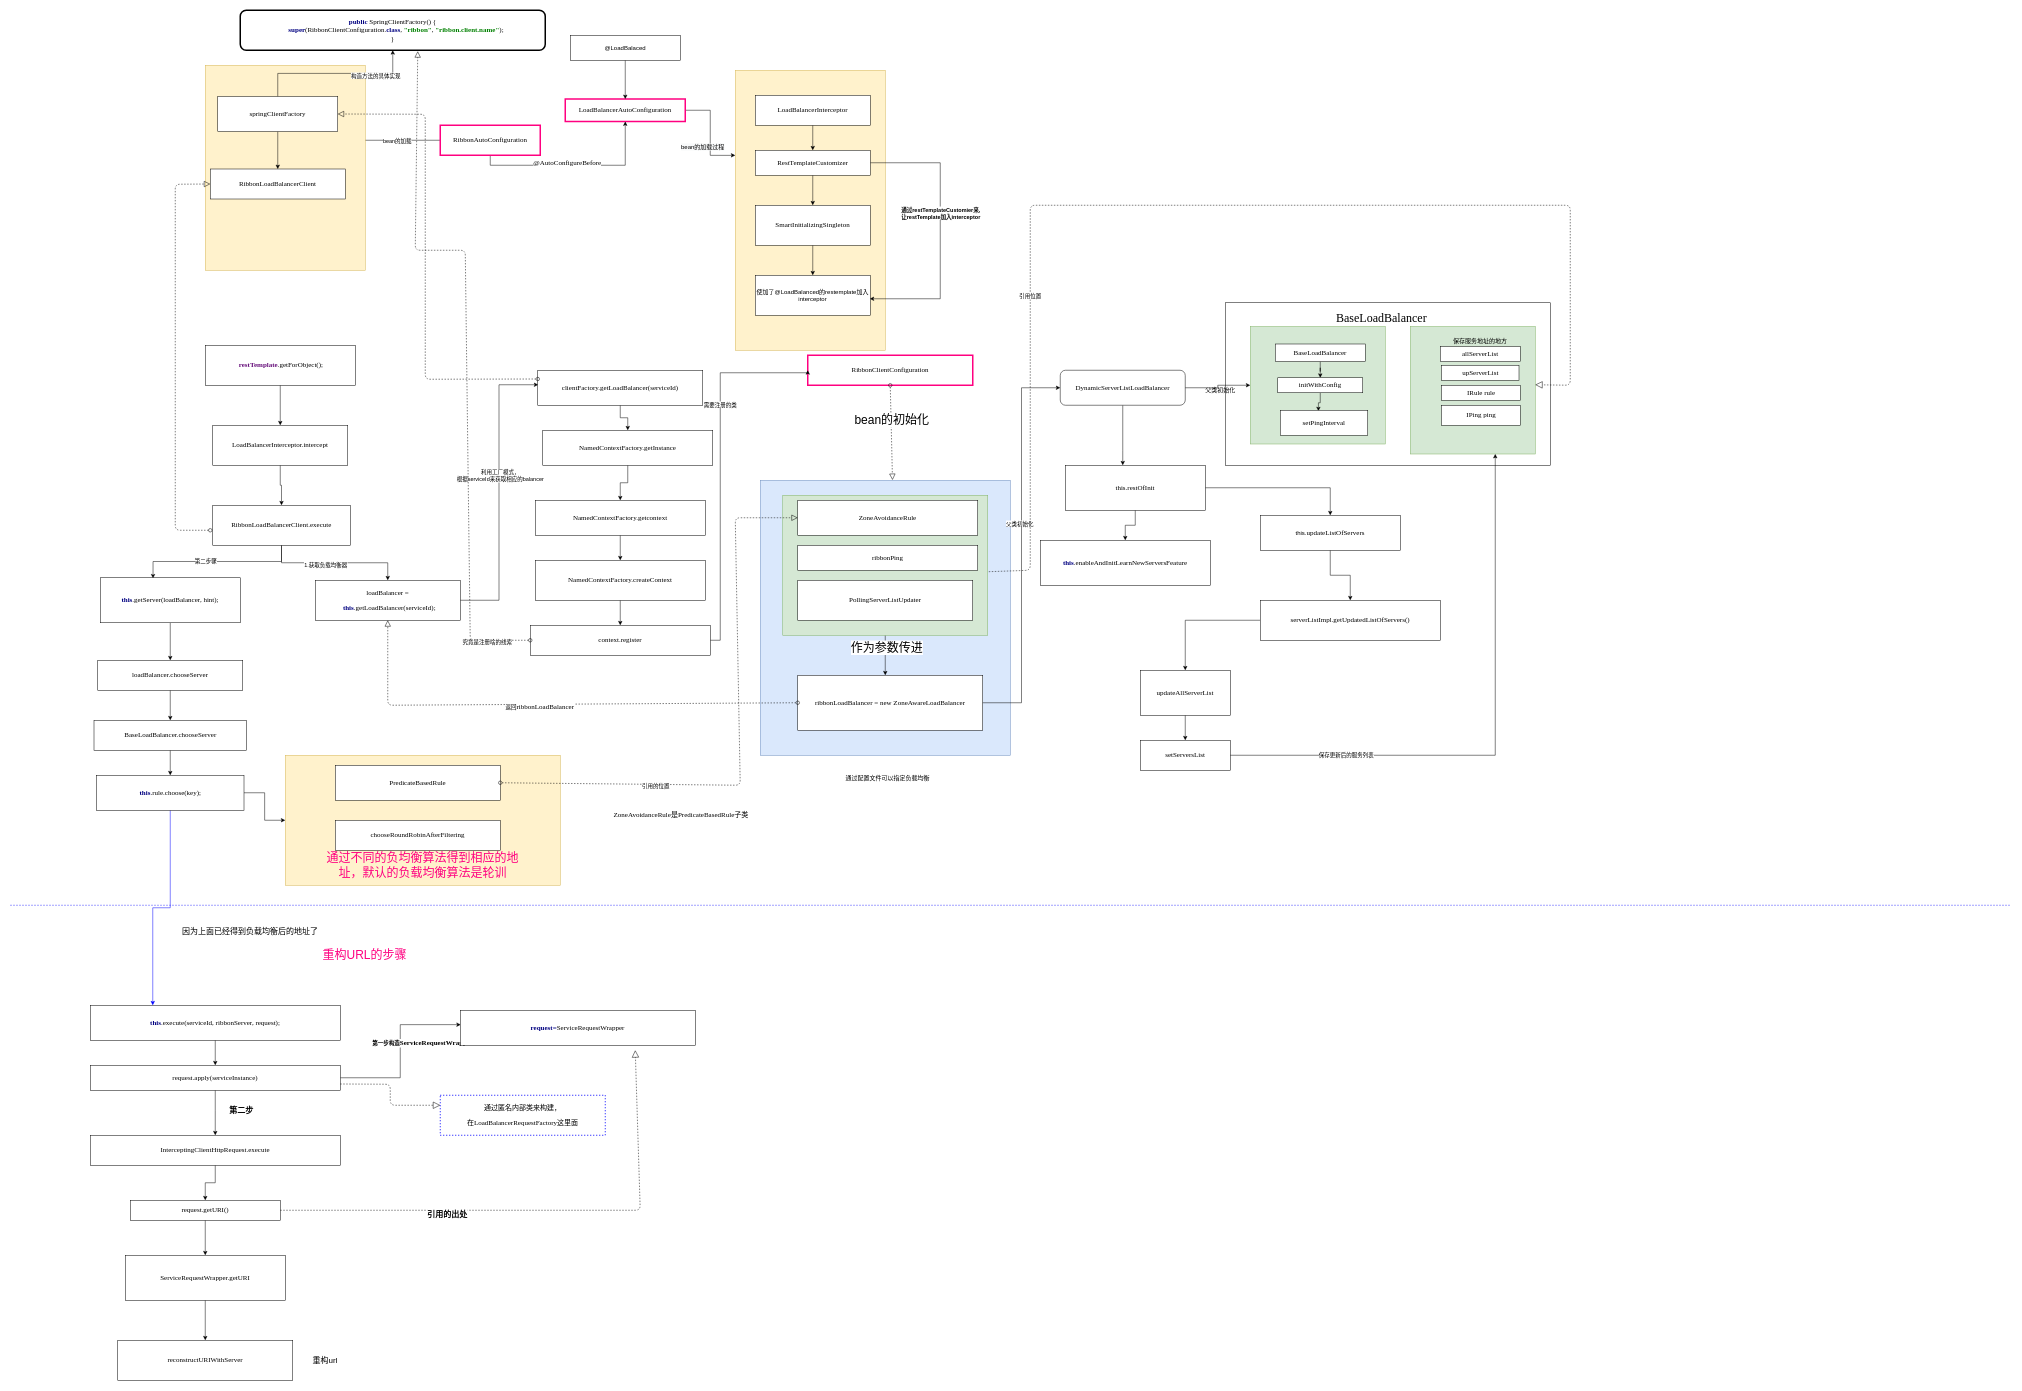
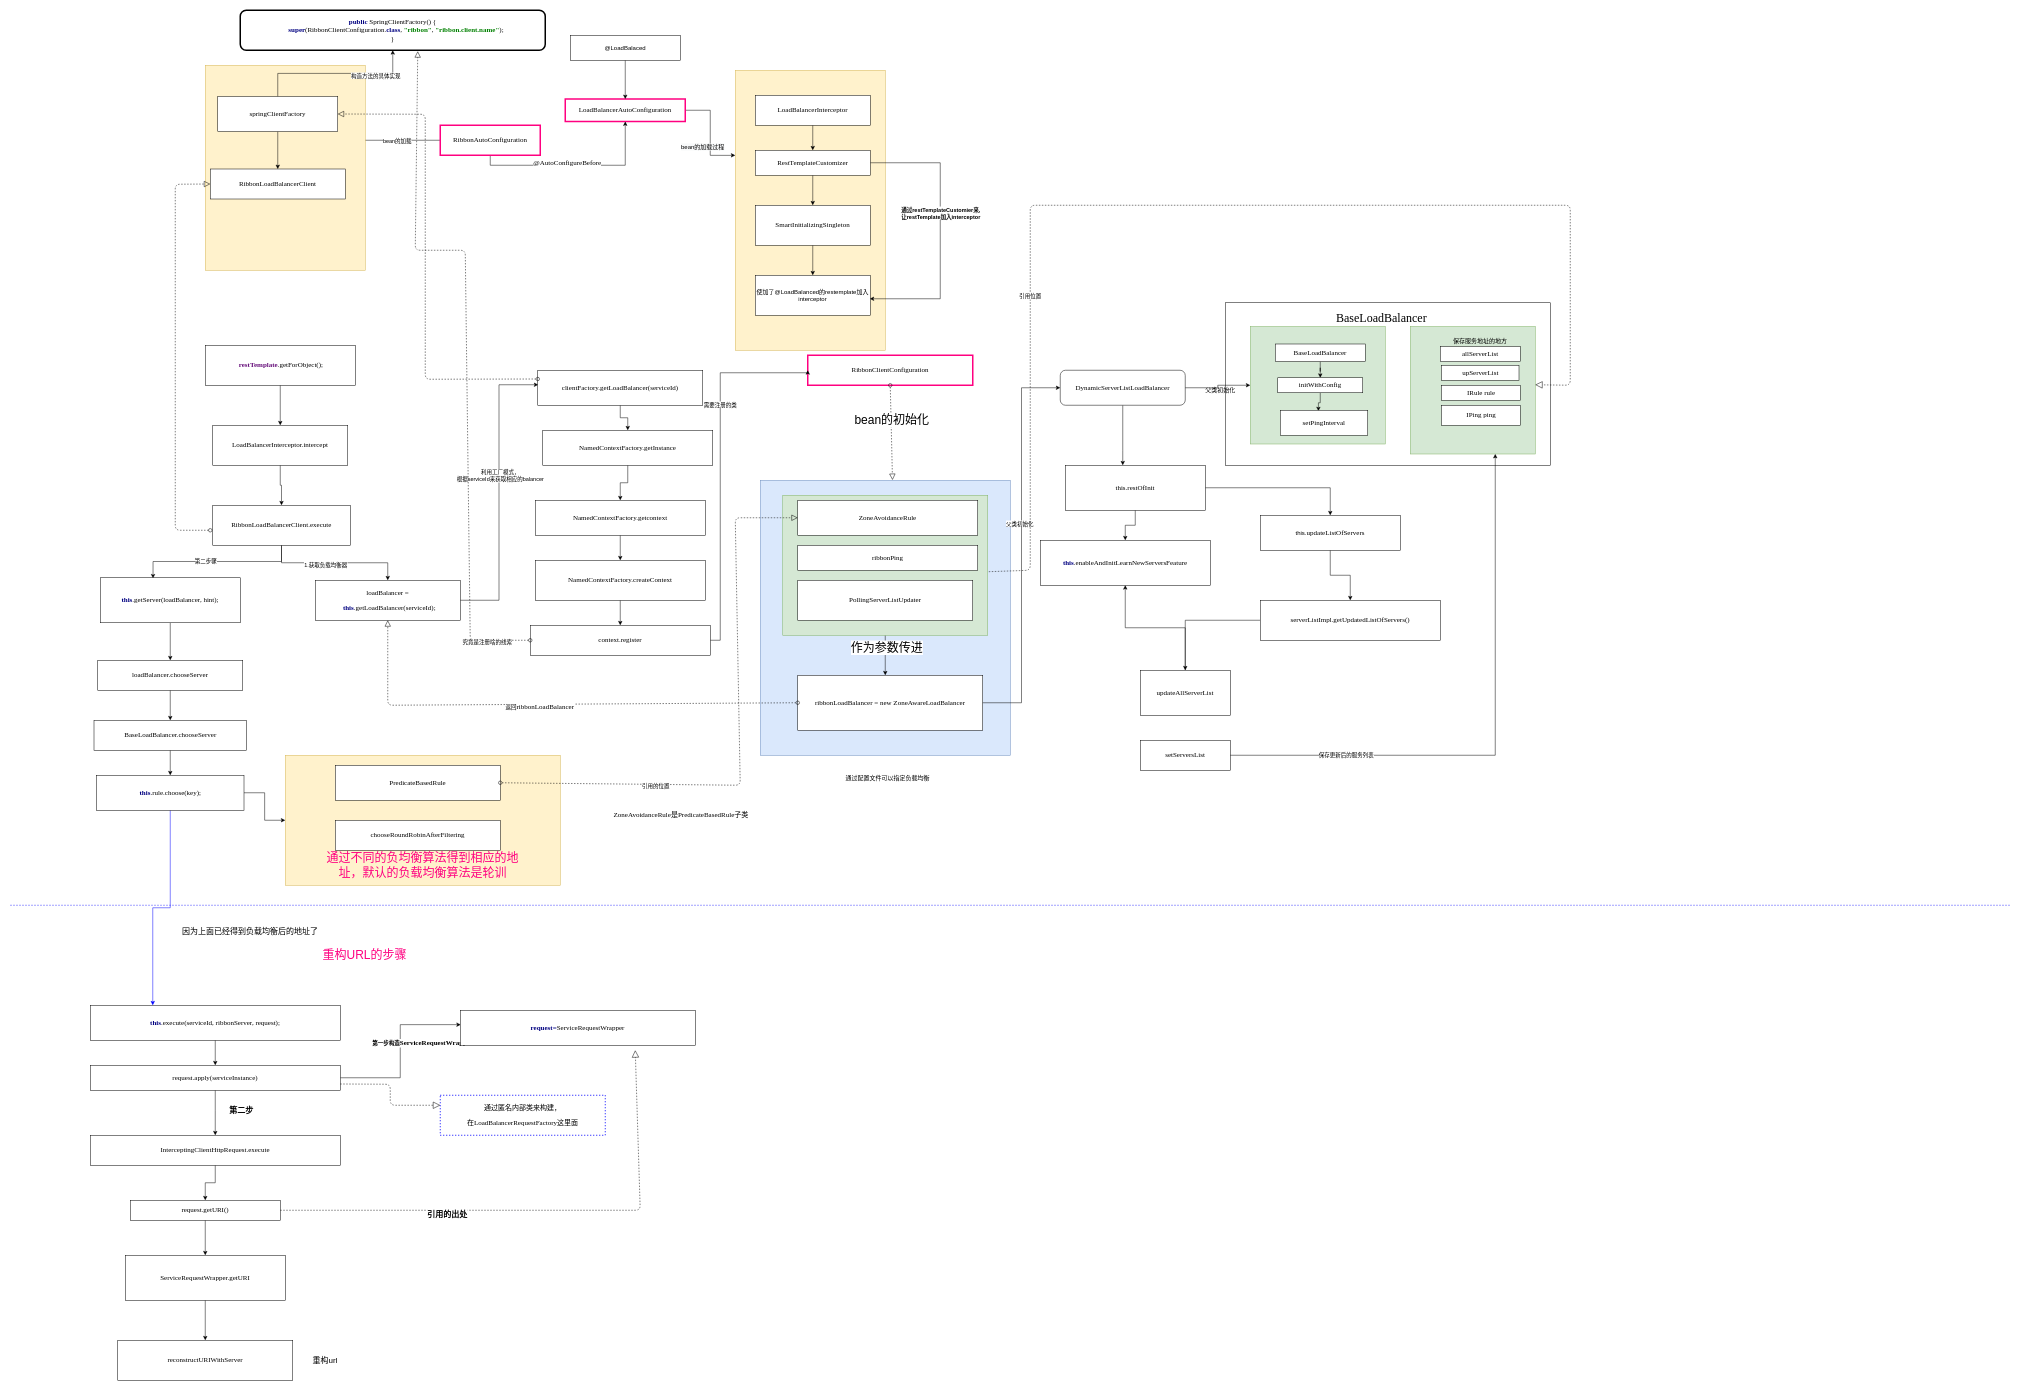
- <mxCell id="68" style="edgeStyle=orthogonalEdgeStyle;rounded=0;orthogonalLoop=1;jettySize=auto;html=1;entryX=0.5;entryY=0;entryDx=0;entryDy=0;strokeWidth=1;" parent="1" source="69" target="70" edge="1"><mxGeometry relative="1" as="geometry" /></mxCell>
+ <mxCell id="68" style="edgeStyle=orthogonalEdgeStyle;rounded=0;orthogonalLoop=1;jettySize=auto;html=1;strokeWidth=1;" parent="1" source="69" target="65" edge="1"><mxGeometry relative="1" as="geometry" /></mxCell>
